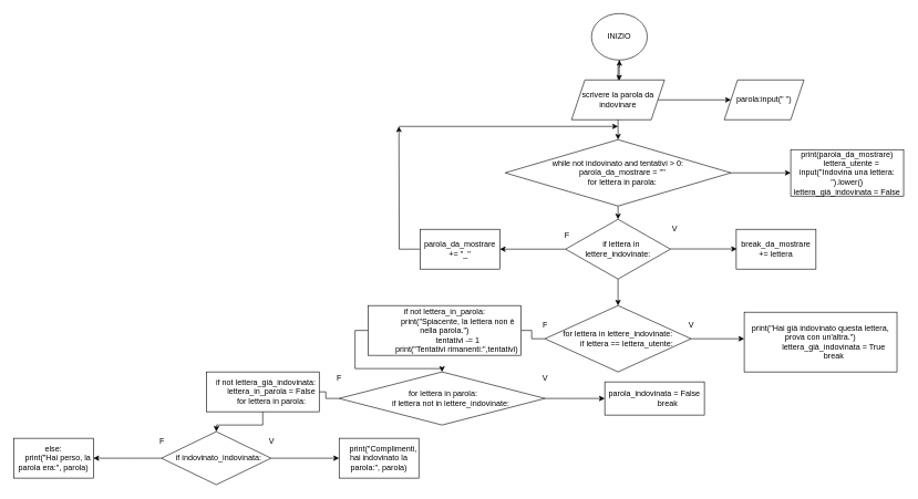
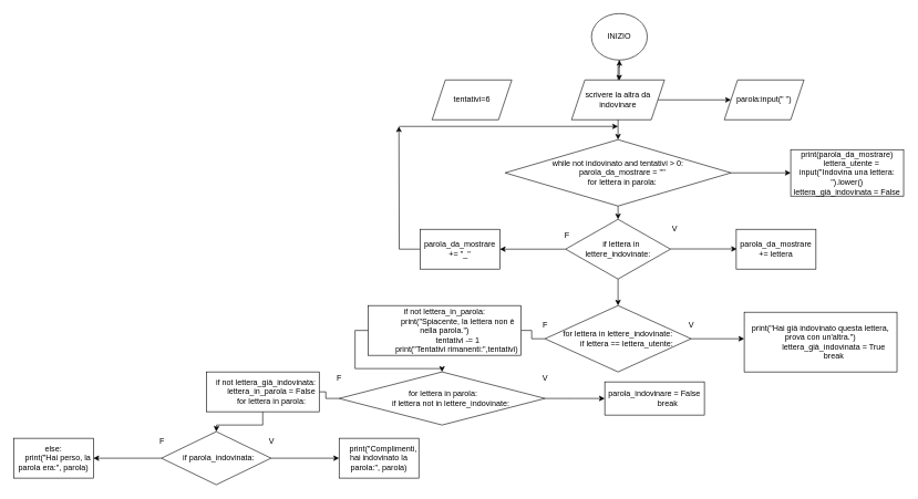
+ <mxCell id="9" value="tentativi=6" style="shape=parallelogram;perimeter=parallelogramPerimeter;whiteSpace=wrap;html=1;fixedSize=1;" parent="1" vertex="1"><mxGeometry x="650" y="120" width="120" height="60" as="geometry" /></mxCell>
- <mxCell id="5" value="scrivere la parola da indovinare" style="shape=parallelogram;perimeter=parallelogramPerimeter;whiteSpace=wrap;html=1;fixedSize=1;" parent="1" vertex="1"><mxGeometry x="860" y="120" width="140" height="60" as="geometry" /></mxCell>
+ <mxCell id="5" value="scrivere la altra da indovinare" style="shape=parallelogram;perimeter=parallelogramPerimeter;whiteSpace=wrap;html=1;fixedSize=1;" parent="1" vertex="1"><mxGeometry x="860" y="120" width="140" height="60" as="geometry" /></mxCell>
- <mxCell id="11" value="break_da_mostrare += lettera" style="whiteSpace=wrap;html=1;" parent="1" vertex="1"><mxGeometry x="1108" y="345" width="120" height="60" as="geometry" /></mxCell>
+ <mxCell id="11" value="parola_da_mostrare += lettera" style="whiteSpace=wrap;html=1;" parent="1" vertex="1"><mxGeometry x="1108" y="345" width="120" height="60" as="geometry" /></mxCell>
- <mxCell id="35" value="&lt;div&gt;parola_indovinata = False&lt;/div&gt;&lt;div&gt;&amp;nbsp; &amp;nbsp; &amp;nbsp; &amp;nbsp; &amp;nbsp; &amp;nbsp; break&lt;/div&gt;" style="whiteSpace=wrap;html=1;" parent="1" vertex="1"><mxGeometry x="910" y="575" width="150" height="50" as="geometry" /></mxCell>
+ <mxCell id="35" value="&lt;div&gt;parola_indovinare = False&lt;/div&gt;&lt;div&gt;&amp;nbsp; &amp;nbsp; &amp;nbsp; &amp;nbsp; &amp;nbsp; &amp;nbsp; break&lt;/div&gt;" style="whiteSpace=wrap;html=1;" parent="1" vertex="1"><mxGeometry x="910" y="575" width="150" height="50" as="geometry" /></mxCell>
- <mxCell id="38" value="&amp;nbsp; if indovinato_indovinata:" style="rhombus;whiteSpace=wrap;html=1;" parent="1" vertex="1"><mxGeometry x="242.5" y="650" width="165" height="80" as="geometry" /></mxCell>
+ <mxCell id="38" value="&amp;nbsp; if parola_indovinata:" style="rhombus;whiteSpace=wrap;html=1;" parent="1" vertex="1"><mxGeometry x="242.5" y="650" width="165" height="80" as="geometry" /></mxCell>
